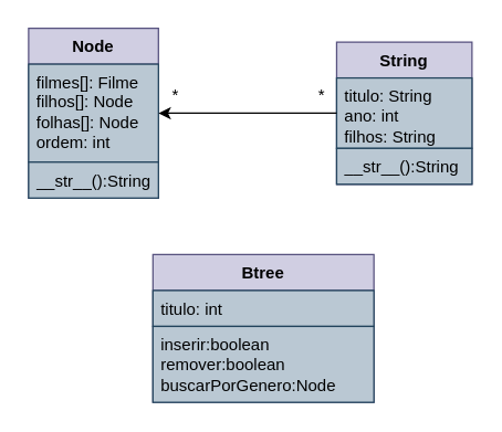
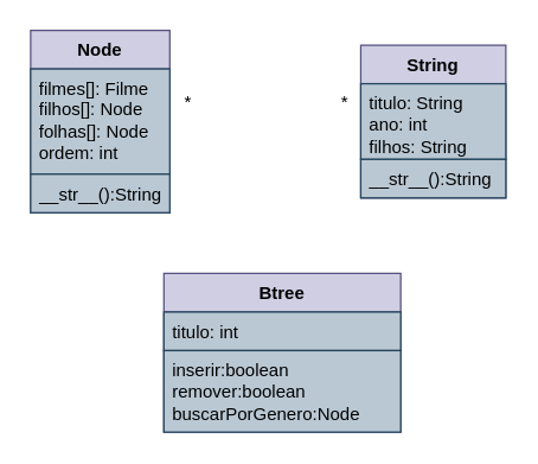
- <mxCell id="8" style="edgeStyle=orthogonalEdgeStyle;rounded=0;orthogonalLoop=1;jettySize=auto;html=1;" edge="1" parent="1" source="6" target="2"><mxGeometry relative="1" as="geometry" /></mxCell>
